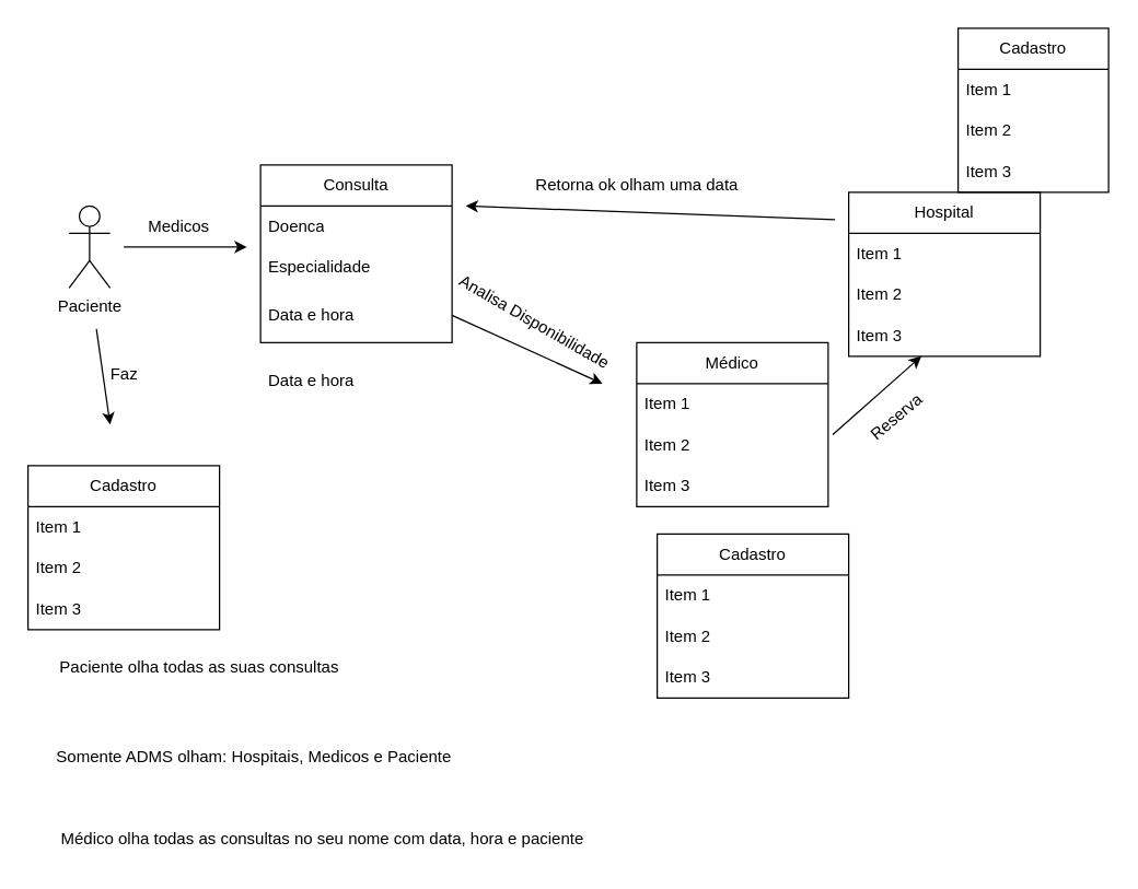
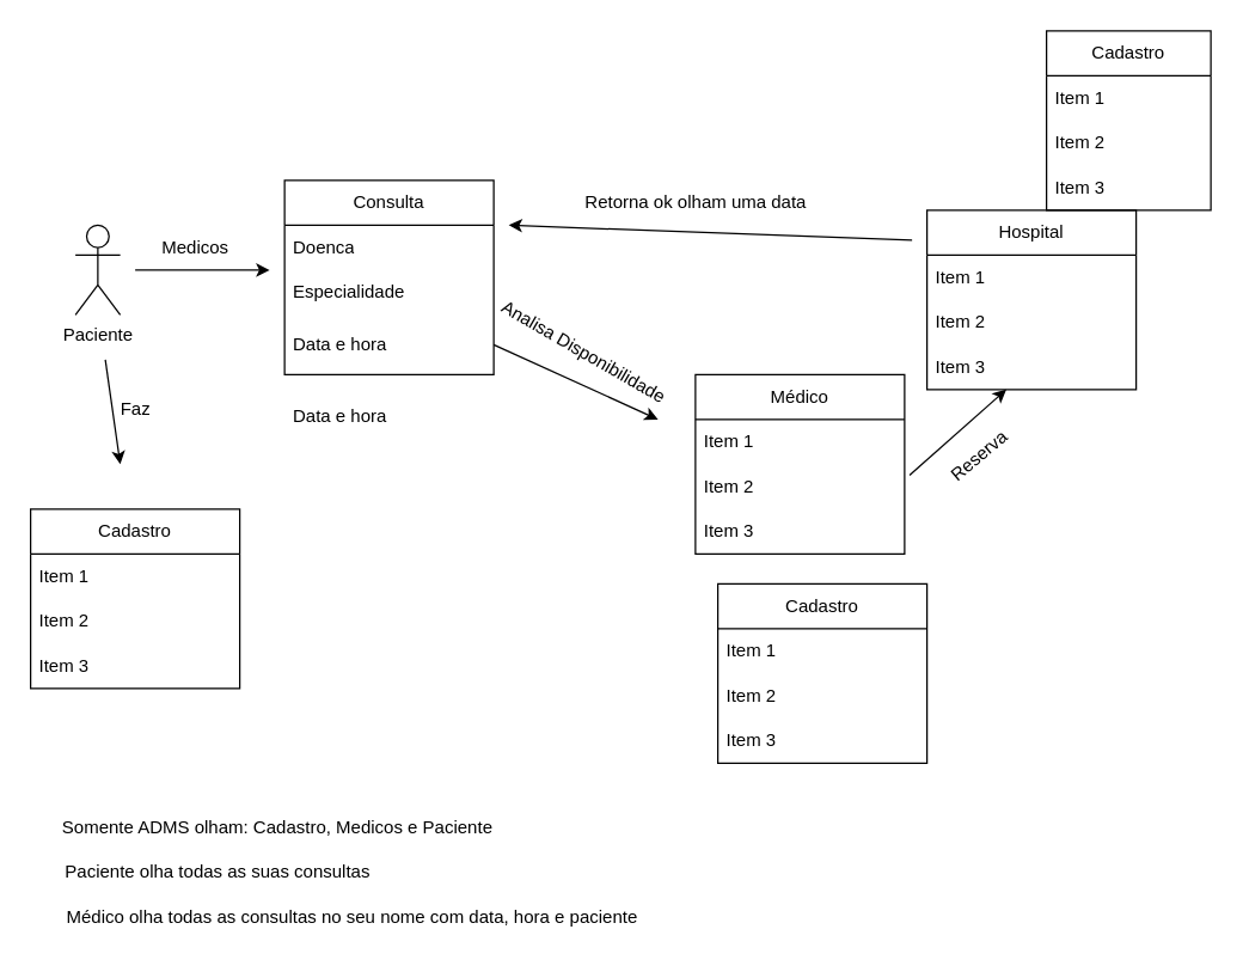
- <mxCell id="39" value="Paciente olha todas as suas consultas" style="text;html=1;align=center;verticalAlign=middle;resizable=0;points=[];autosize=1;strokeColor=none;fillColor=none;" vertex="1" parent="1"><mxGeometry x="30" y="473" width="230" height="30" as="geometry" /></mxCell>
+ <mxCell id="39" value="Paciente olha todas as suas consultas" style="text;html=1;align=center;verticalAlign=middle;resizable=0;points=[];autosize=1;strokeColor=none;fillColor=none;" vertex="1" parent="1"><mxGeometry x="30" y="568" width="230" height="30" as="geometry" /></mxCell>
- <mxCell id="38" value="Somente ADMS olham: Hospitais, Medicos e Paciente" style="text;html=1;align=center;verticalAlign=middle;resizable=0;points=[];autosize=1;strokeColor=none;fillColor=none;" vertex="1" parent="1"><mxGeometry x="30" y="538" width="310" height="30" as="geometry" /></mxCell>
+ <mxCell id="38" value="Somente ADMS olham: Cadastro, Medicos e Paciente" style="text;html=1;align=center;verticalAlign=middle;resizable=0;points=[];autosize=1;strokeColor=none;fillColor=none;" vertex="1" parent="1"><mxGeometry x="30" y="538" width="310" height="30" as="geometry" /></mxCell>
